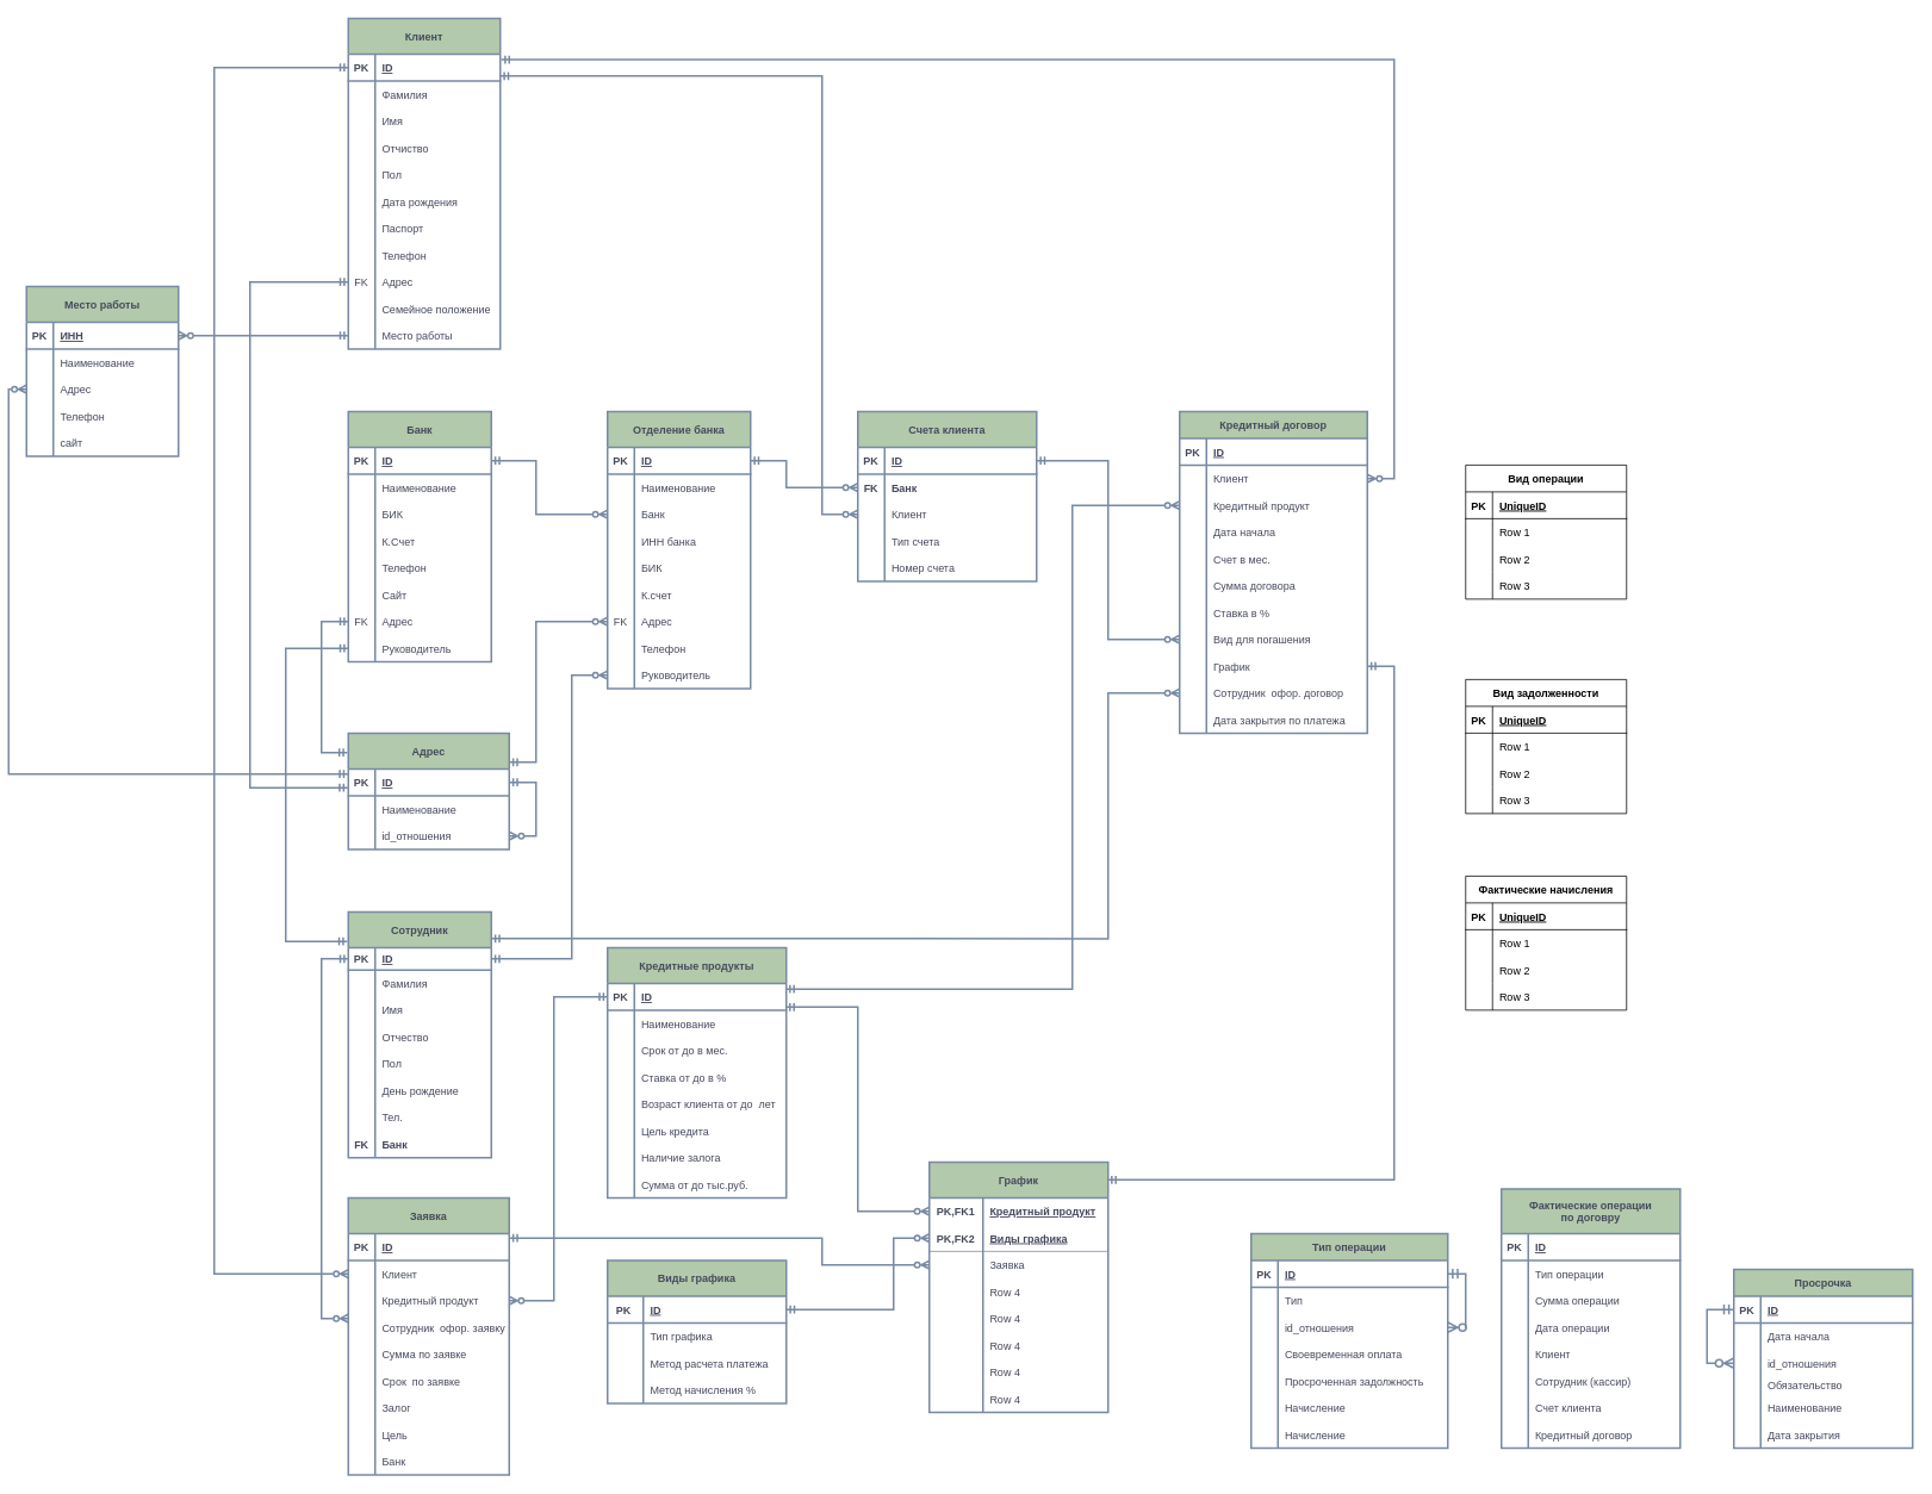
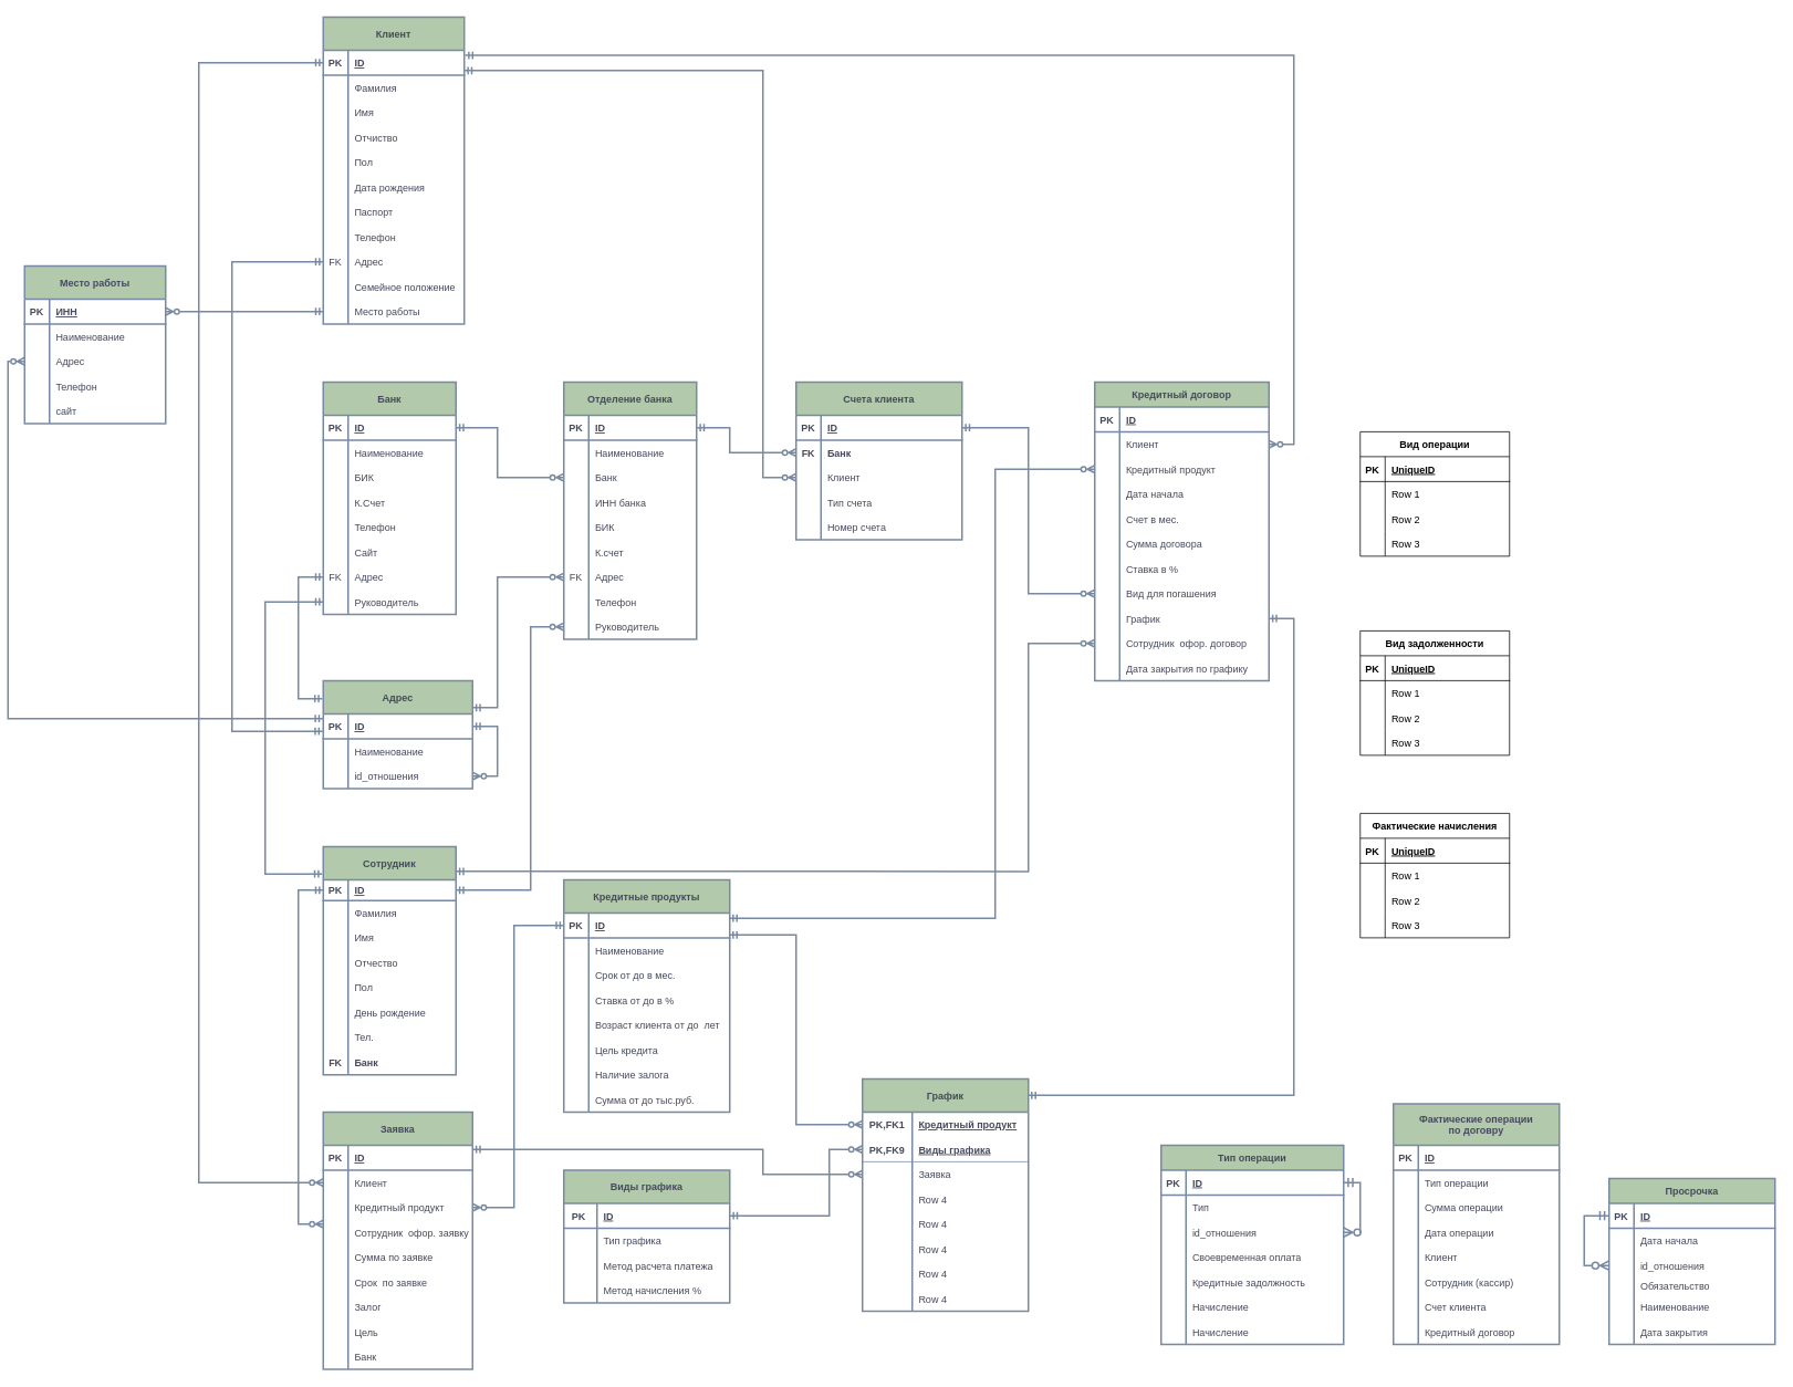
- <mxCell id="227" value="Дата закрытия по платежа" style="shape=partialRectangle;connectable=0;fillColor=none;top=0;left=0;bottom=0;right=0;align=left;spacingLeft=6;overflow=hidden;fontSize=12;strokeColor=#788AA3;fontColor=#46495D;strokeWidth=2;" parent="225" vertex="1"><mxGeometry x="30" width="180" height="30" as="geometry"><mxRectangle width="180" height="30" as="alternateBounds" /></mxGeometry></mxCell>
+ <mxCell id="227" value="Дата закрытия по графику" style="shape=partialRectangle;connectable=0;fillColor=none;top=0;left=0;bottom=0;right=0;align=left;spacingLeft=6;overflow=hidden;fontSize=12;strokeColor=#788AA3;fontColor=#46495D;strokeWidth=2;" parent="225" vertex="1"><mxGeometry x="30" width="180" height="30" as="geometry"><mxRectangle width="180" height="30" as="alternateBounds" /></mxGeometry></mxCell>
- <mxCell id="309" value="PK,FK2" style="shape=partialRectangle;connectable=0;fillColor=none;top=0;left=0;bottom=0;right=0;fontStyle=1;overflow=hidden;fontSize=12;strokeColor=#788AA3;fontColor=#46495D;" parent="308" vertex="1"><mxGeometry width="60" height="30" as="geometry"><mxRectangle width="60" height="30" as="alternateBounds" /></mxGeometry></mxCell>
+ <mxCell id="309" value="PK,FK9" style="shape=partialRectangle;connectable=0;fillColor=none;top=0;left=0;bottom=0;right=0;fontStyle=1;overflow=hidden;fontSize=12;strokeColor=#788AA3;fontColor=#46495D;" parent="308" vertex="1"><mxGeometry width="60" height="30" as="geometry"><mxRectangle width="60" height="30" as="alternateBounds" /></mxGeometry></mxCell>
- <mxCell id="269" value="Просроченная задолжность" style="shape=partialRectangle;connectable=0;fillColor=none;top=0;left=0;bottom=0;right=0;align=left;spacingLeft=6;overflow=hidden;strokeColor=#788AA3;fontColor=#46495D;strokeWidth=2;fontSize=12;" parent="267" vertex="1"><mxGeometry x="30" width="190" height="30" as="geometry"><mxRectangle width="190" height="30" as="alternateBounds" /></mxGeometry></mxCell>
+ <mxCell id="269" value="Кредитные задолжность" style="shape=partialRectangle;connectable=0;fillColor=none;top=0;left=0;bottom=0;right=0;align=left;spacingLeft=6;overflow=hidden;strokeColor=#788AA3;fontColor=#46495D;strokeWidth=2;fontSize=12;" parent="267" vertex="1"><mxGeometry x="30" width="190" height="30" as="geometry"><mxRectangle width="190" height="30" as="alternateBounds" /></mxGeometry></mxCell>
